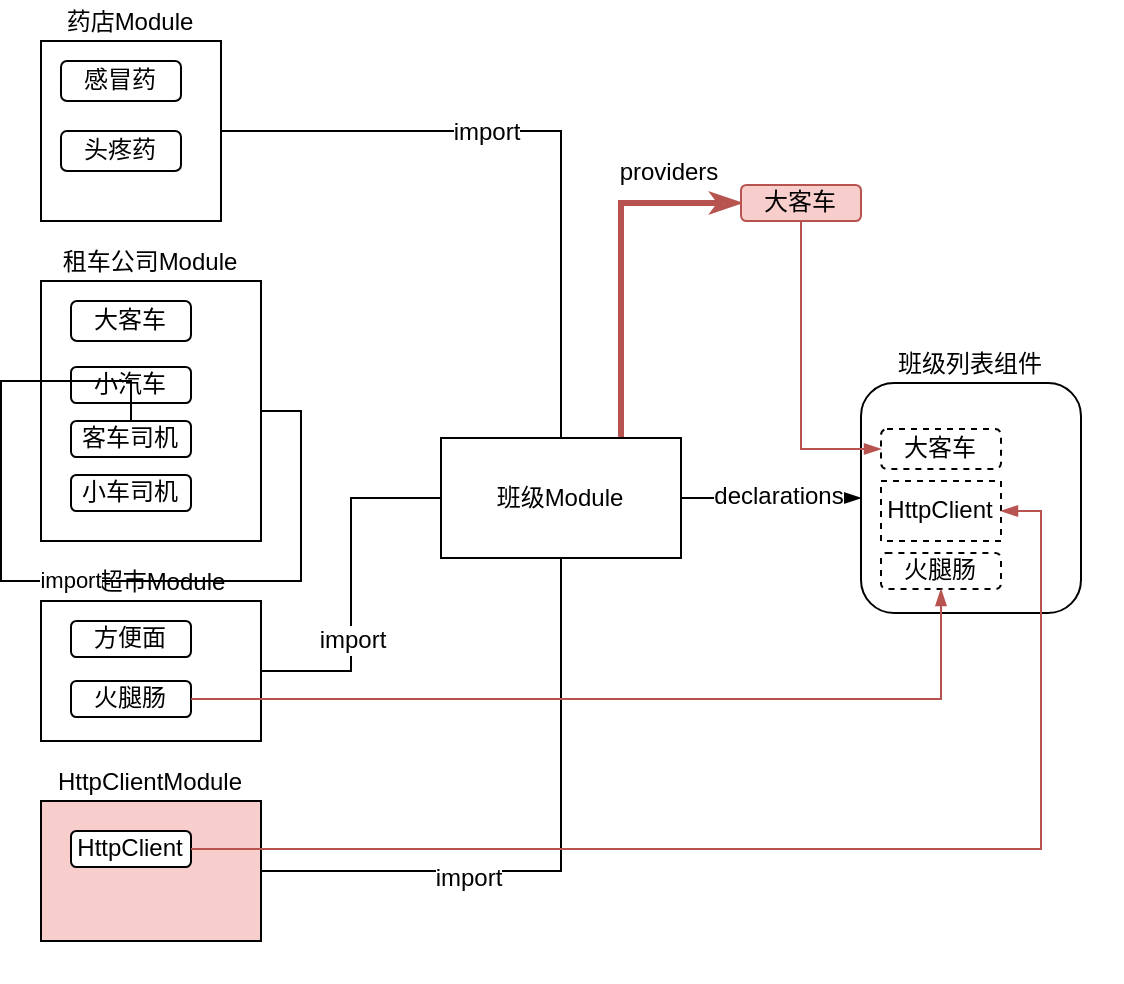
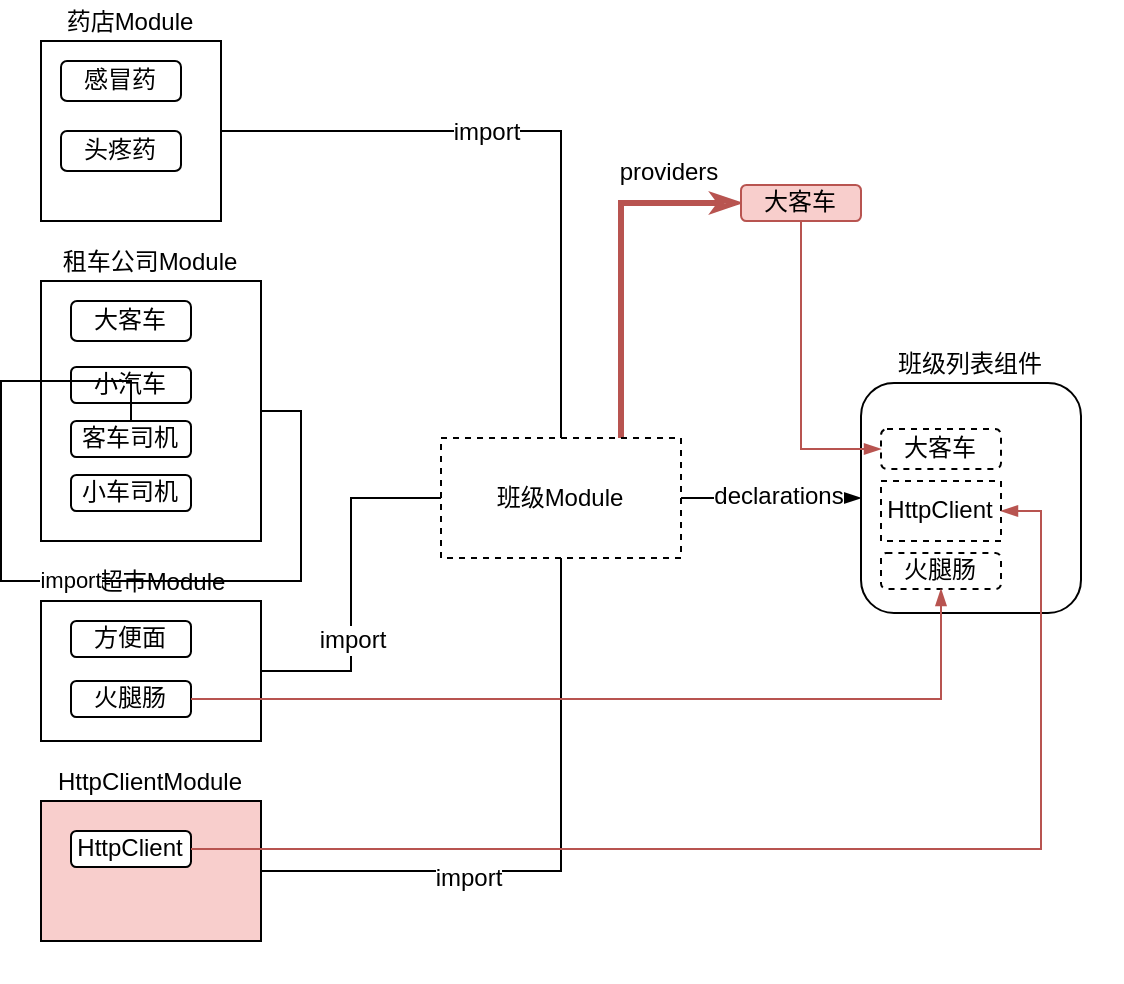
- <mxCell id="8" value="班级Module" style="rounded=0;whiteSpace=wrap;html=1;" vertex="1" parent="1"><mxGeometry x="220" y="218.5" width="120" height="60" as="geometry" /></mxCell>
+ <mxCell id="8" value="班级Module" style="rounded=0;whiteSpace=wrap;html=1;dashed=1;" vertex="1" parent="1"><mxGeometry x="220" y="218.5" width="120" height="60" as="geometry" /></mxCell>
